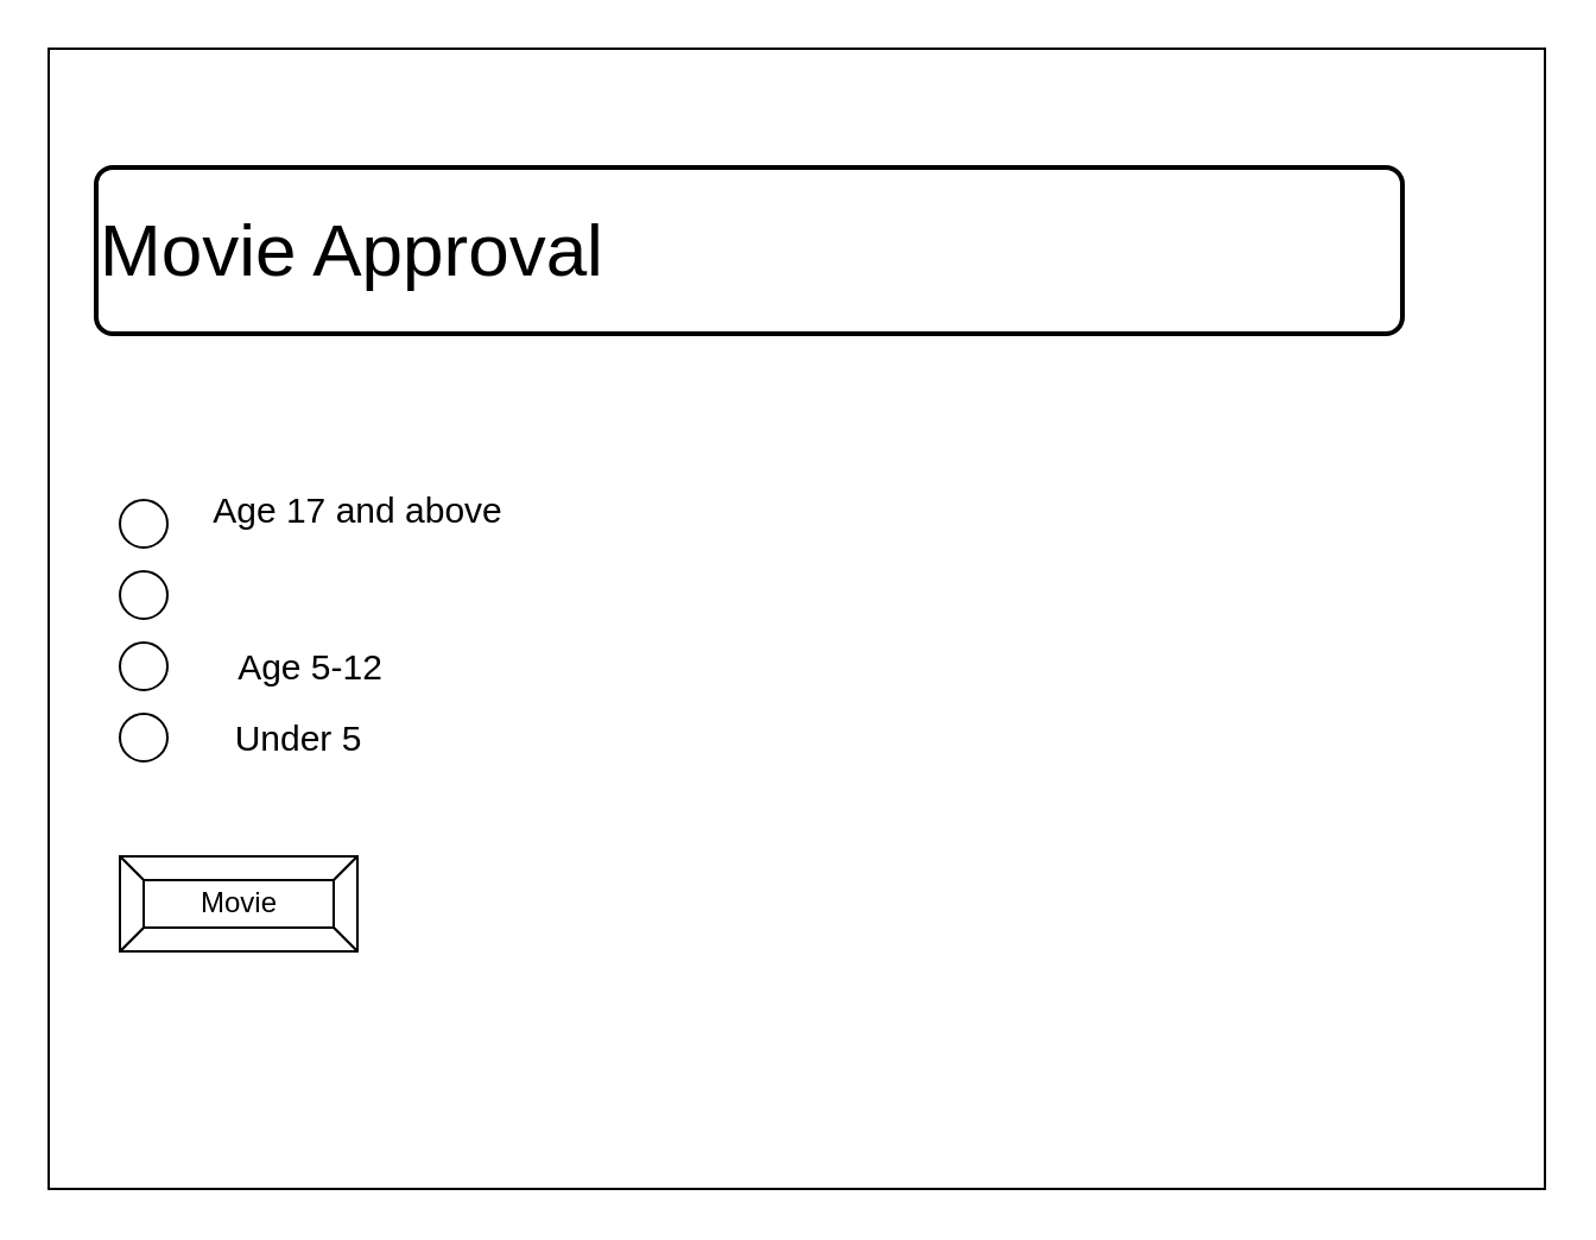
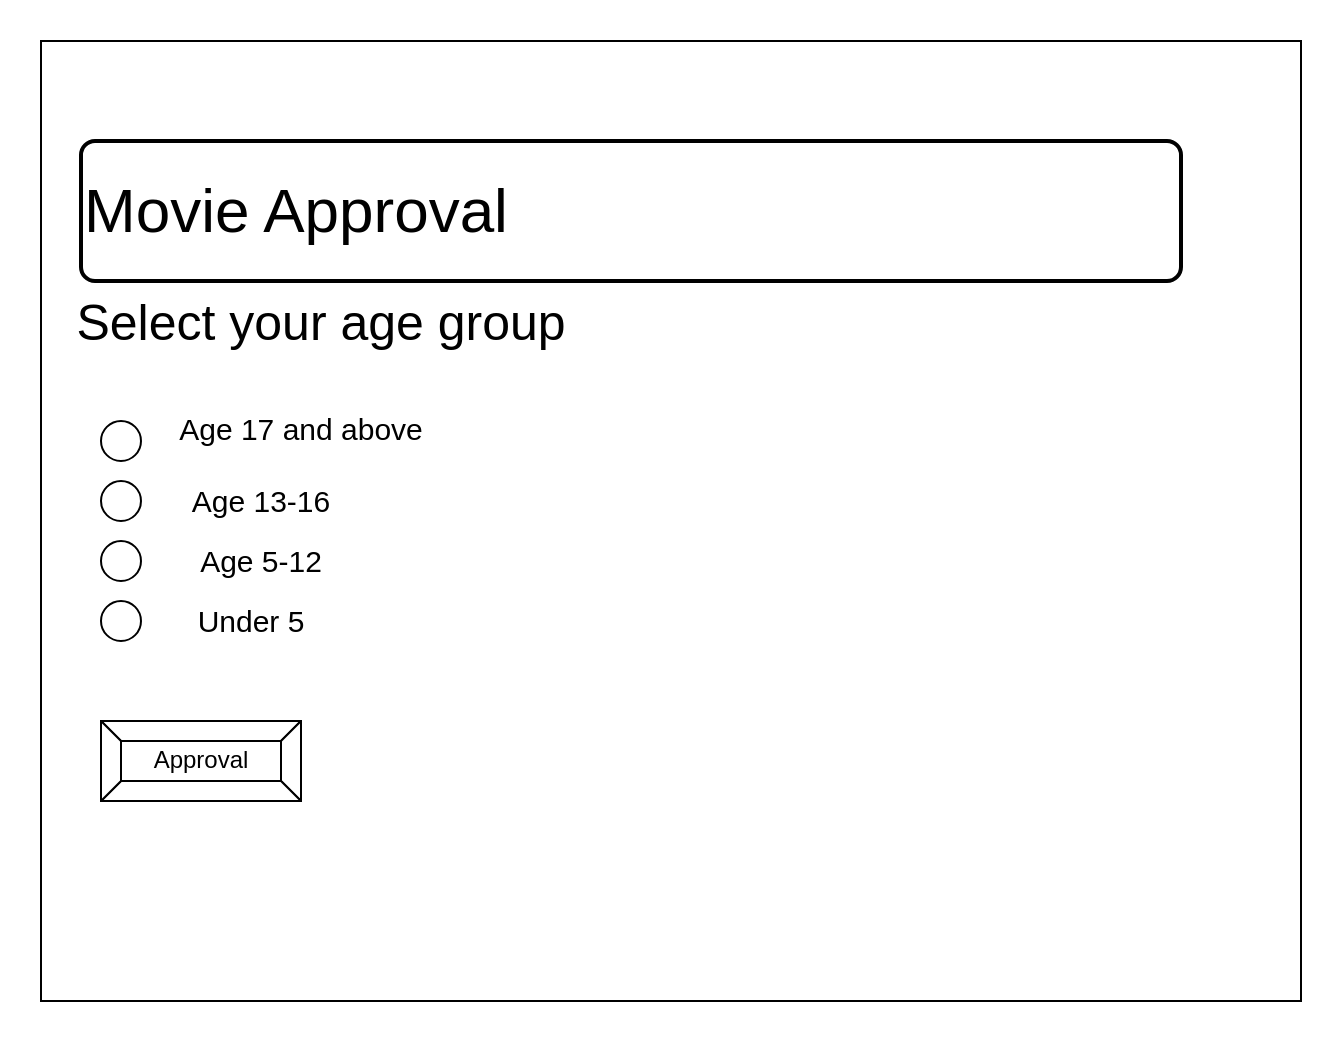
+ <mxCell id="9" value="&lt;font style=&quot;font-size: 25px&quot;&gt;Select your age group&lt;/font&gt;" style="text;html=1;align=center;verticalAlign=middle;resizable=0;points=[];autosize=1;strokeColor=none;fillColor=none;" vertex="1" parent="1"><mxGeometry x="30" y="150" width="260" height="20" as="geometry" /></mxCell>
+ <mxCell id="11" value="Age 13-16" style="text;html=1;align=center;verticalAlign=middle;resizable=0;points=[];autosize=1;strokeColor=none;fillColor=none;fontSize=15;" vertex="1" parent="1"><mxGeometry x="90" y="240" width="80" height="20" as="geometry" /></mxCell>
- <mxCell id="3" value="Movie" style="labelPosition=center;verticalLabelPosition=middle;align=center;html=1;shape=mxgraph.basic.button;dx=10;" parent="1" vertex="1"><mxGeometry x="50" y="360" width="100" height="40" as="geometry" /></mxCell>
+ <mxCell id="3" value="Approval" style="labelPosition=center;verticalLabelPosition=middle;align=center;html=1;shape=mxgraph.basic.button;dx=10;" parent="1" vertex="1"><mxGeometry x="50" y="360" width="100" height="40" as="geometry" /></mxCell>
